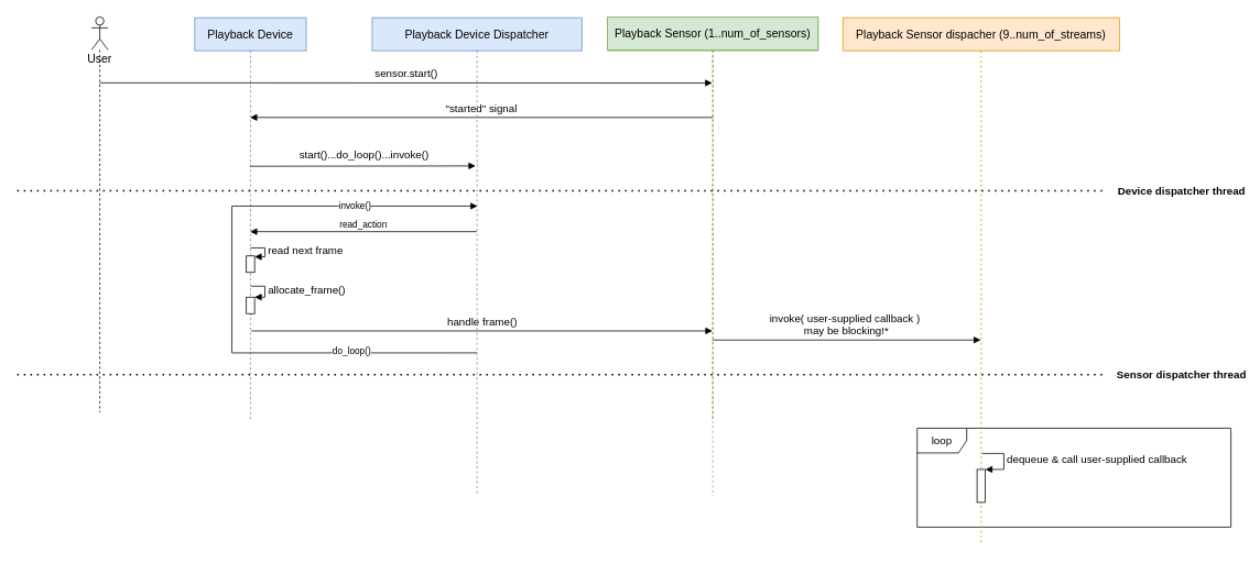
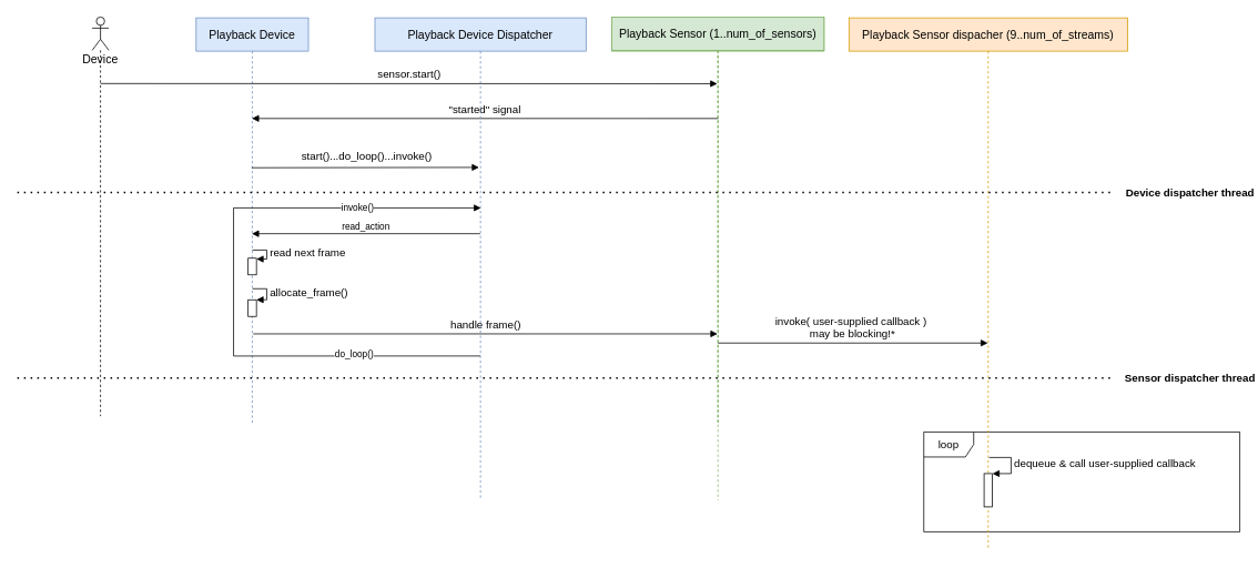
- <mxCell id="7" value="User" style="shape=umlLifeline;participant=umlActor;perimeter=lifelinePerimeter;whiteSpace=wrap;html=1;container=1;collapsible=0;recursiveResize=0;verticalAlign=top;spacingTop=36;outlineConnect=0;fontSize=14;" parent="1" vertex="1"><mxGeometry x="110" y="20" width="20" height="480" as="geometry" /></mxCell>
+ <mxCell id="7" value="Device" style="shape=umlLifeline;participant=umlActor;perimeter=lifelinePerimeter;whiteSpace=wrap;html=1;container=1;collapsible=0;recursiveResize=0;verticalAlign=top;spacingTop=36;outlineConnect=0;fontSize=14;" parent="1" vertex="1"><mxGeometry x="110" y="20" width="20" height="480" as="geometry" /></mxCell>
